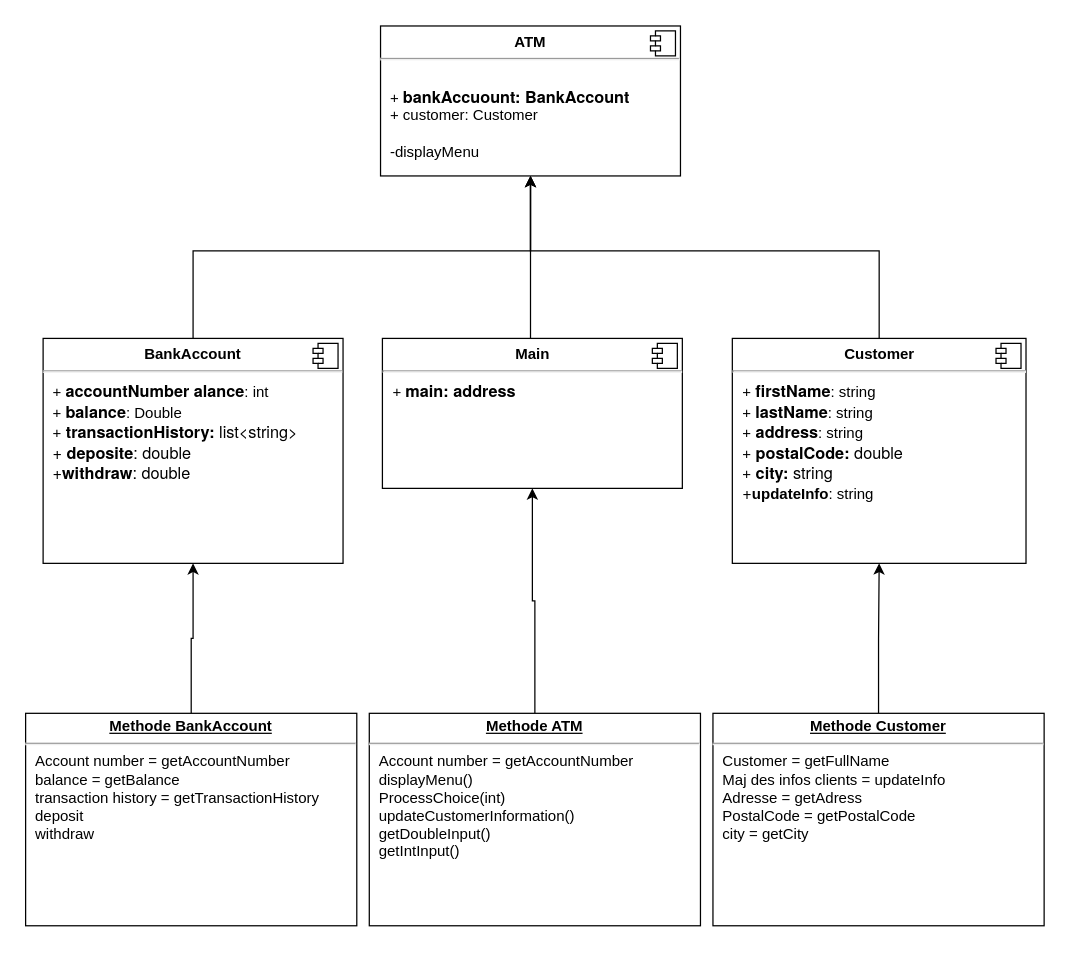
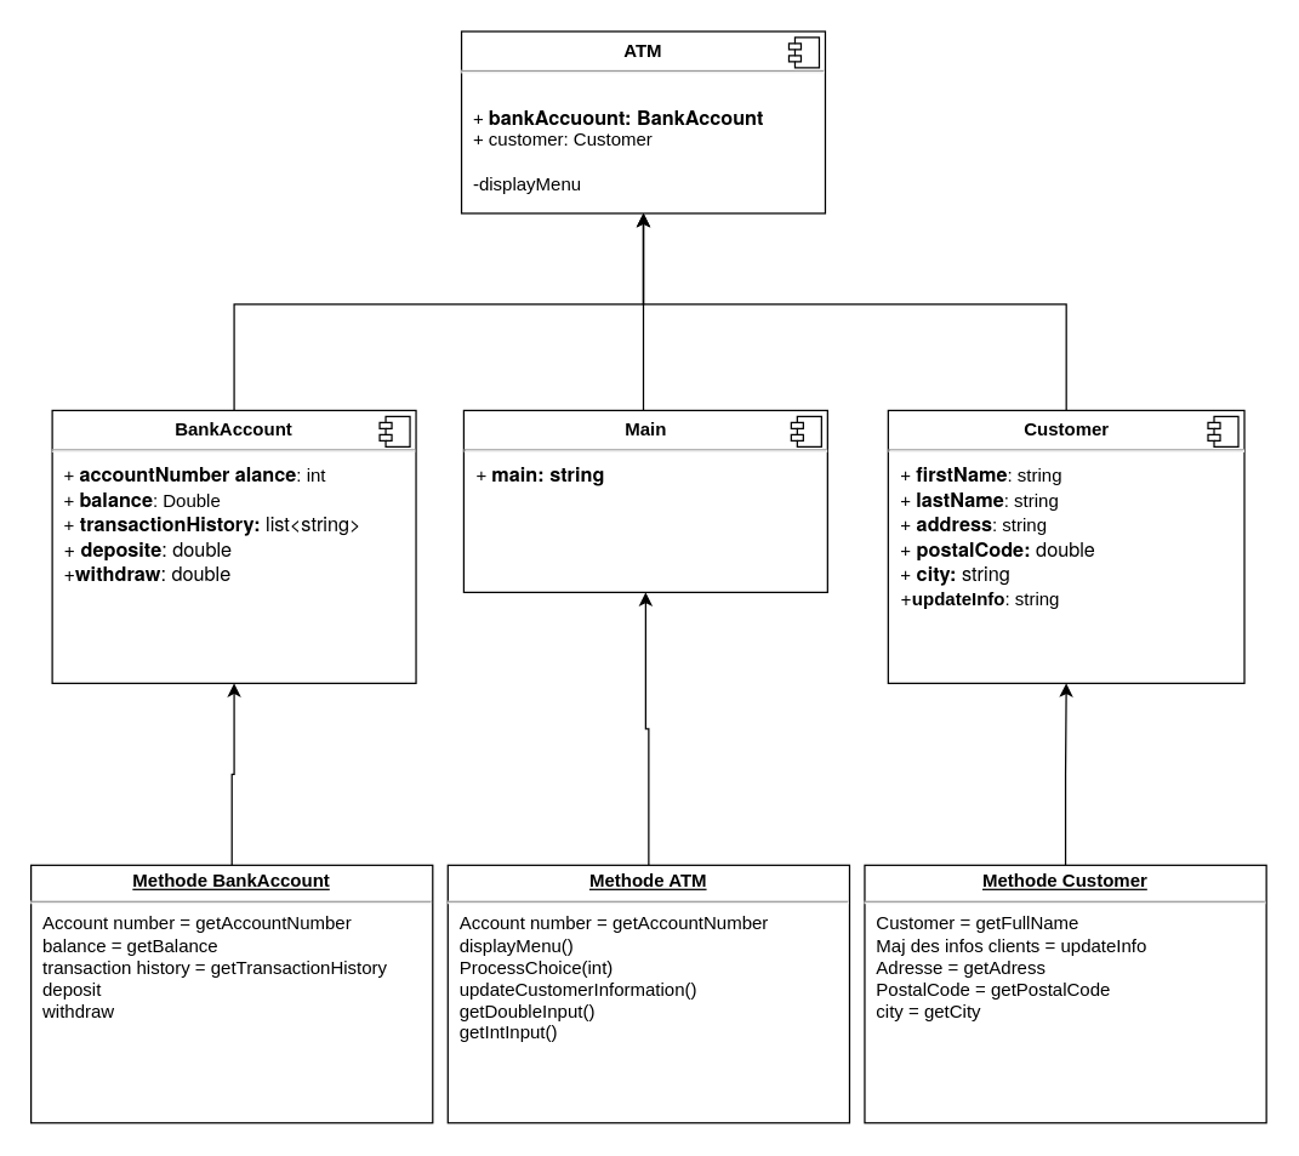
- <mxCell id="15" value="&lt;p style=&quot;margin:0px;margin-top:6px;text-align:center;&quot;&gt;&lt;b&gt;Main&lt;/b&gt;&lt;br&gt;&lt;/p&gt;&lt;hr&gt;&lt;p style=&quot;margin:0px;margin-left:8px;&quot;&gt;+ &lt;font size=&quot;2&quot; face=&quot;Helvetica Neue&quot;&gt;&lt;b&gt;main: address&lt;/b&gt;&lt;/font&gt;&lt;/p&gt;" style="align=left;overflow=fill;html=1;dropTarget=0;whiteSpace=wrap;" vertex="1" parent="1"><mxGeometry x="305.5" y="270" width="240" height="120" as="geometry" /></mxCell>
+ <mxCell id="15" value="&lt;p style=&quot;margin:0px;margin-top:6px;text-align:center;&quot;&gt;&lt;b&gt;Main&lt;/b&gt;&lt;br&gt;&lt;/p&gt;&lt;hr&gt;&lt;p style=&quot;margin:0px;margin-left:8px;&quot;&gt;+ &lt;font size=&quot;2&quot; face=&quot;Helvetica Neue&quot;&gt;&lt;b&gt;main: string&lt;/b&gt;&lt;/font&gt;&lt;/p&gt;" style="align=left;overflow=fill;html=1;dropTarget=0;whiteSpace=wrap;" vertex="1" parent="1"><mxGeometry x="305.5" y="270" width="240" height="120" as="geometry" /></mxCell>
